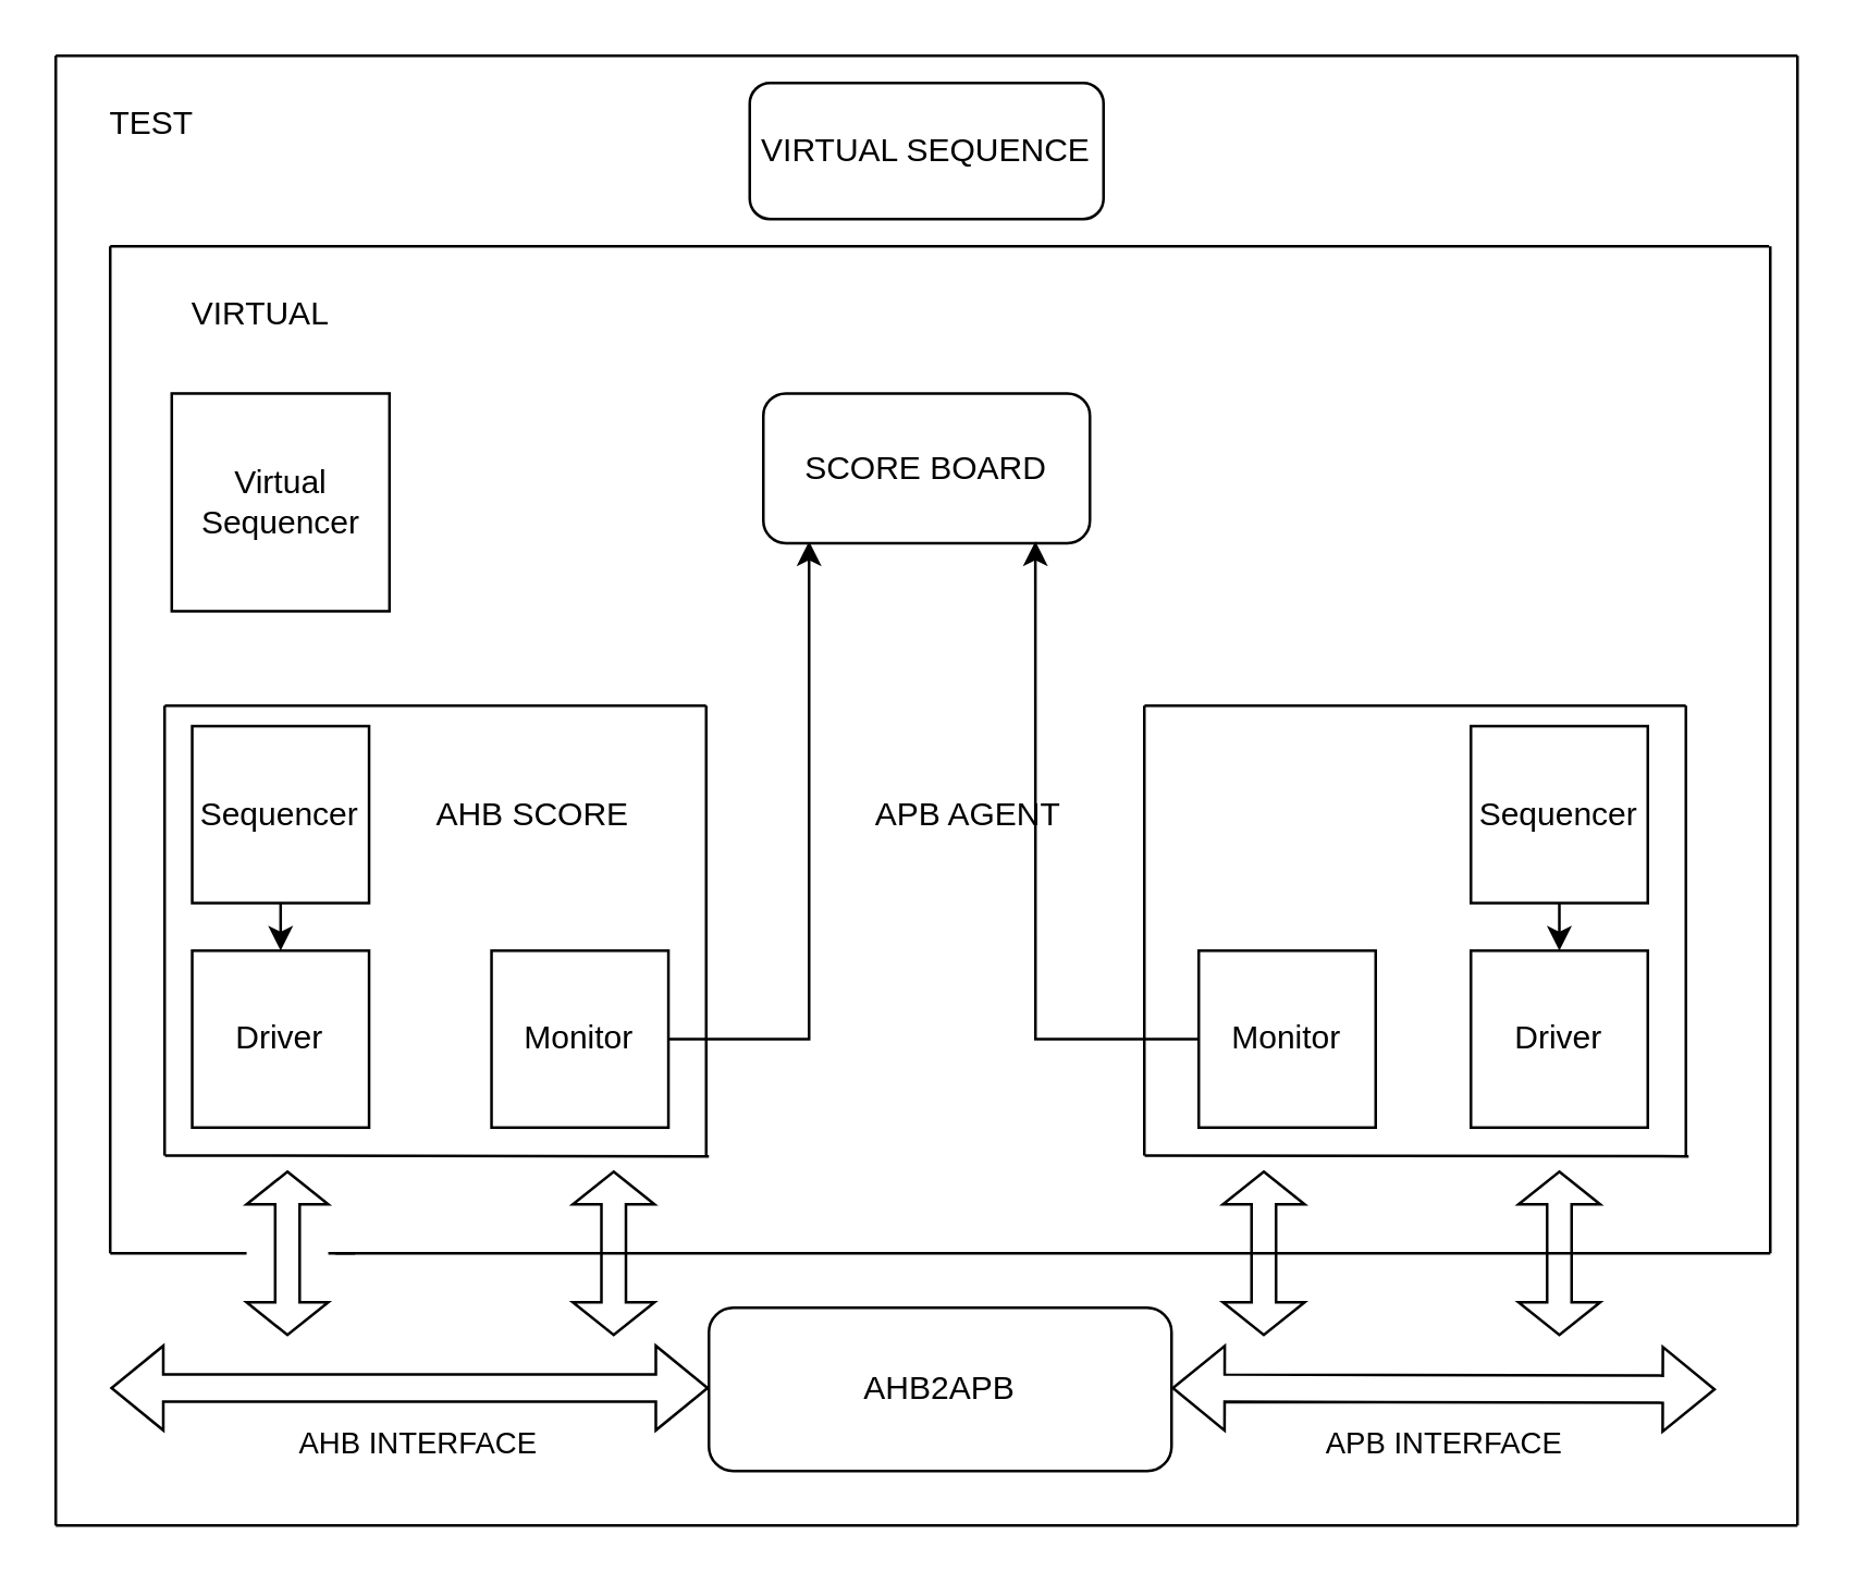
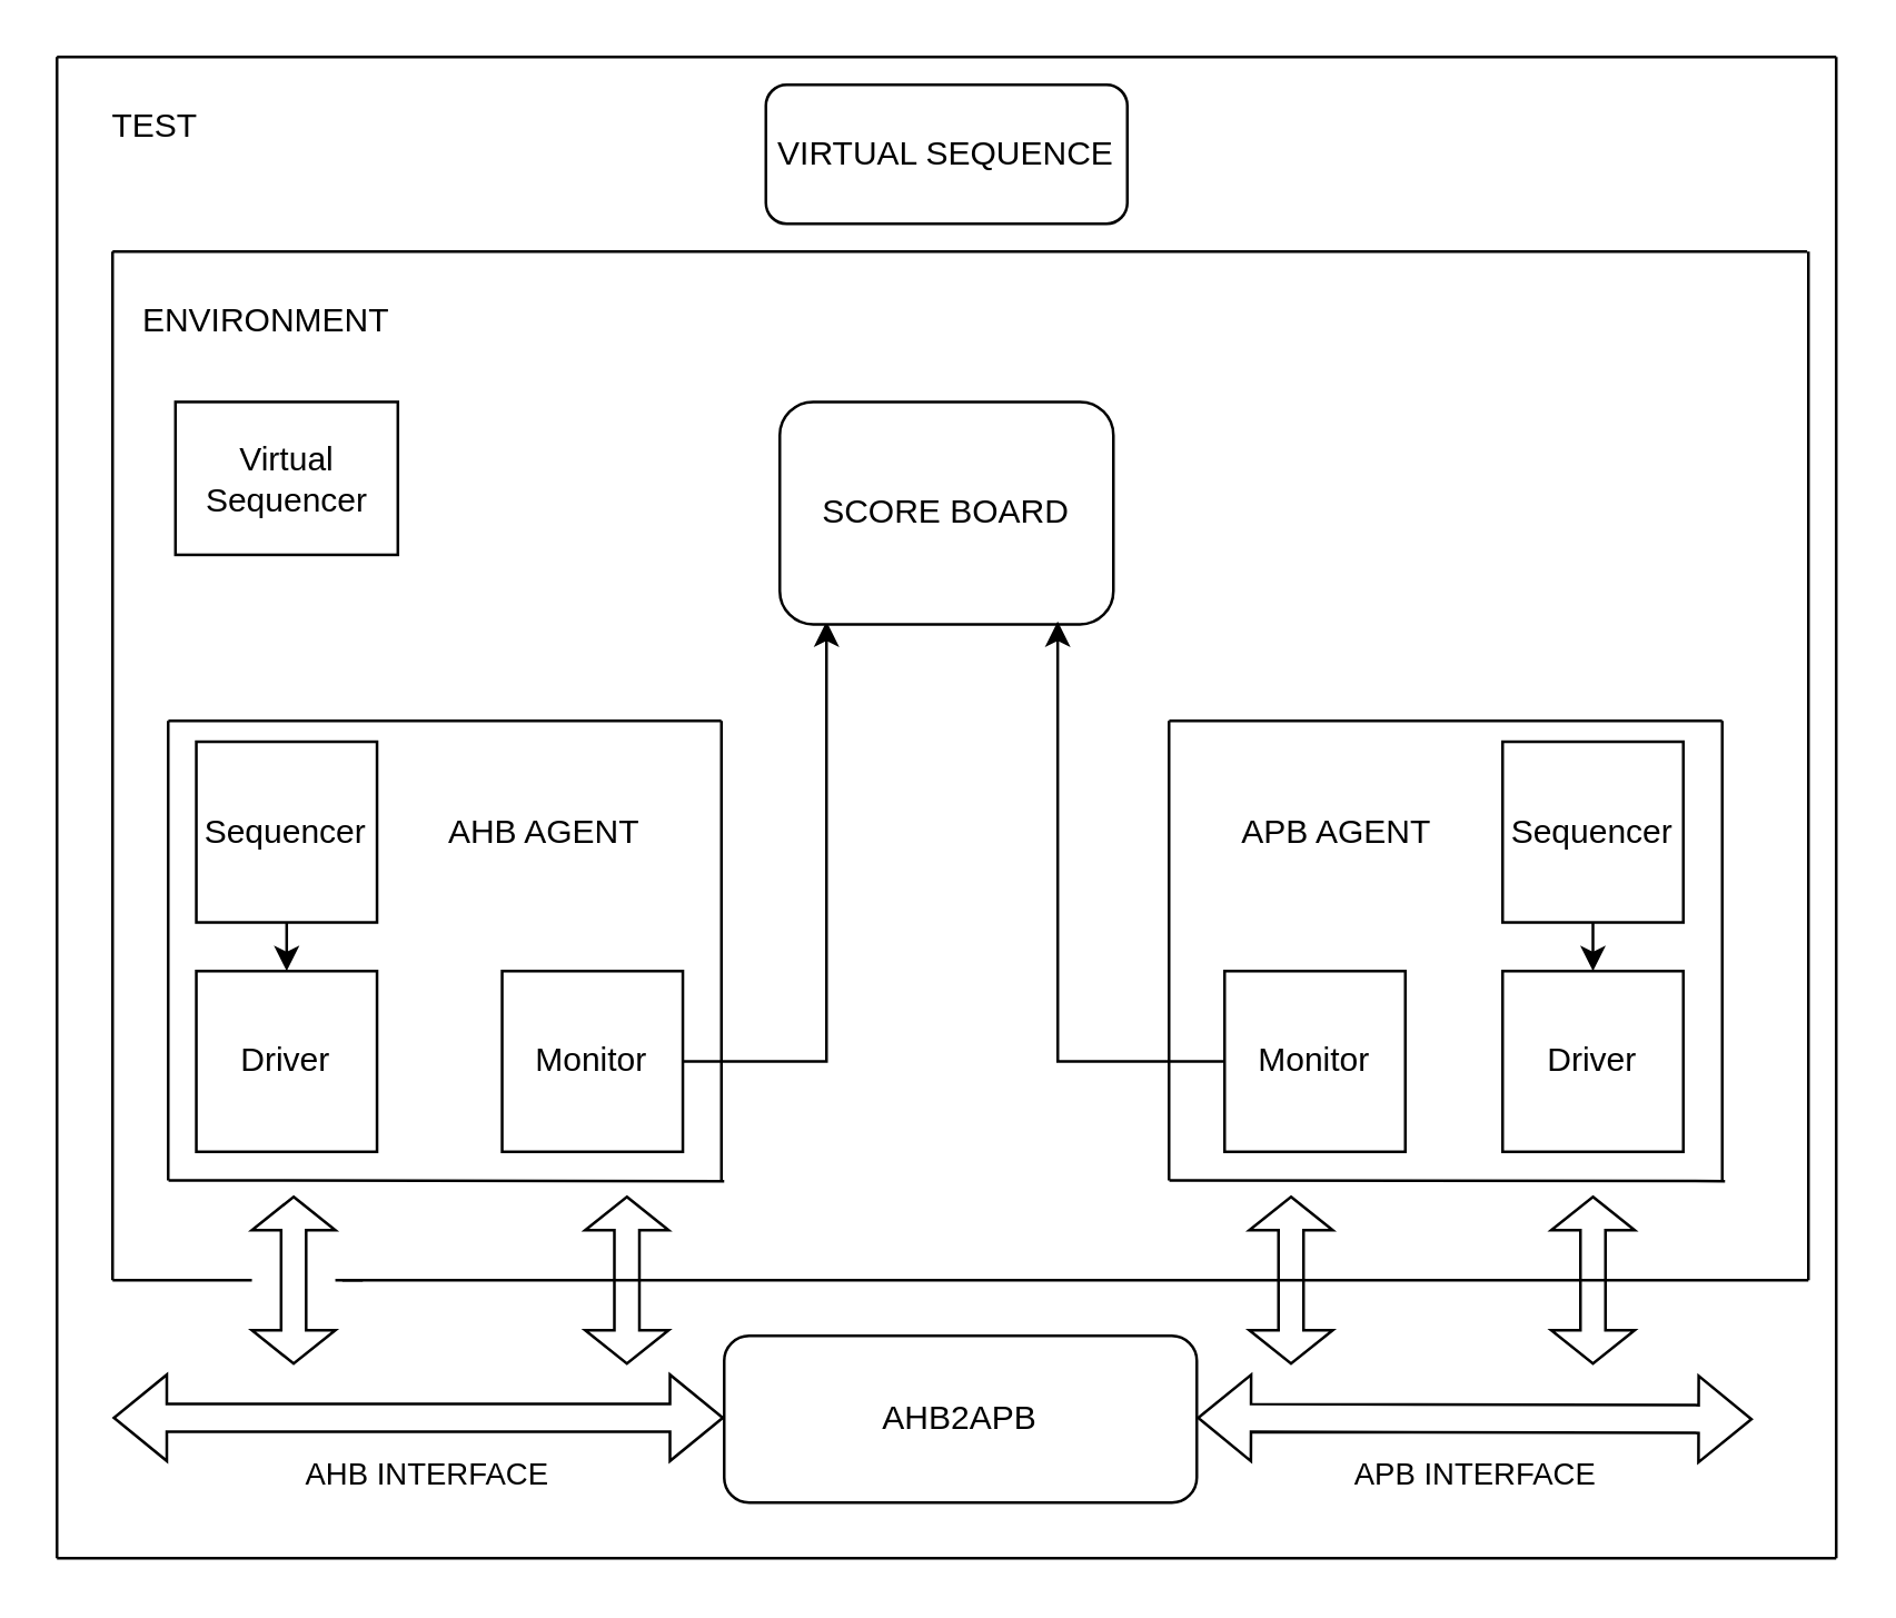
- <mxCell id="18" value="VIRTUAL" style="text;html=1;align=center;verticalAlign=middle;resizable=0;points=[];autosize=1;strokeColor=none;fillColor=none;" parent="1" vertex="1"><mxGeometry x="40" y="100" width="110" height="30" as="geometry" /></mxCell>
+ <mxCell id="18" value="ENVIRONMENT" style="text;html=1;align=center;verticalAlign=middle;resizable=0;points=[];autosize=1;strokeColor=none;fillColor=none;" parent="1" vertex="1"><mxGeometry x="40" y="100" width="110" height="30" as="geometry" /></mxCell>
- <mxCell id="16" value="SCORE BOARD" style="rounded=1;whiteSpace=wrap;html=1;" parent="1" vertex="1"><mxGeometry x="280" y="144.08" width="120" height="55" as="geometry" /></mxCell>
+ <mxCell id="16" value="SCORE BOARD" style="rounded=1;whiteSpace=wrap;html=1;" parent="1" vertex="1"><mxGeometry x="280" y="144.08" width="120" height="80" as="geometry" /></mxCell>
- <mxCell id="14" value="Virtual Sequencer" style="whiteSpace=wrap;html=1;aspect=fixed;" parent="1" vertex="1"><mxGeometry x="62.62" y="144.08" width="80" height="80" as="geometry" /></mxCell>
+ <mxCell id="14" value="Virtual Sequencer" style="whiteSpace=wrap;html=1;aspect=fixed;" parent="1" vertex="1"><mxGeometry x="62.62" y="144.08" width="80" height="55" as="geometry" /></mxCell>
- <mxCell id="37" value="APB AGENT" style="text;html=1;align=center;verticalAlign=middle;resizable=0;points=[];autosize=1;strokeColor=none;fillColor=none;" vertex="1" parent="1"><mxGeometry x="310" y="283.81" width="90" height="30" as="geometry" /></mxCell>
+ <mxCell id="37" value="APB AGENT" style="text;html=1;align=center;verticalAlign=middle;resizable=0;points=[];autosize=1;strokeColor=none;fillColor=none;" vertex="1" parent="1"><mxGeometry x="435" y="283.81" width="90" height="30" as="geometry" /></mxCell>
- <mxCell id="20" value="AHB SCORE" style="text;html=1;align=center;verticalAlign=middle;resizable=0;points=[];autosize=1;strokeColor=none;fillColor=none;" parent="1" vertex="1"><mxGeometry x="150" y="283.81" width="90" height="30" as="geometry" /></mxCell>
+ <mxCell id="20" value="AHB AGENT" style="text;html=1;align=center;verticalAlign=middle;resizable=0;points=[];autosize=1;strokeColor=none;fillColor=none;" parent="1" vertex="1"><mxGeometry x="150" y="283.81" width="90" height="30" as="geometry" /></mxCell>
